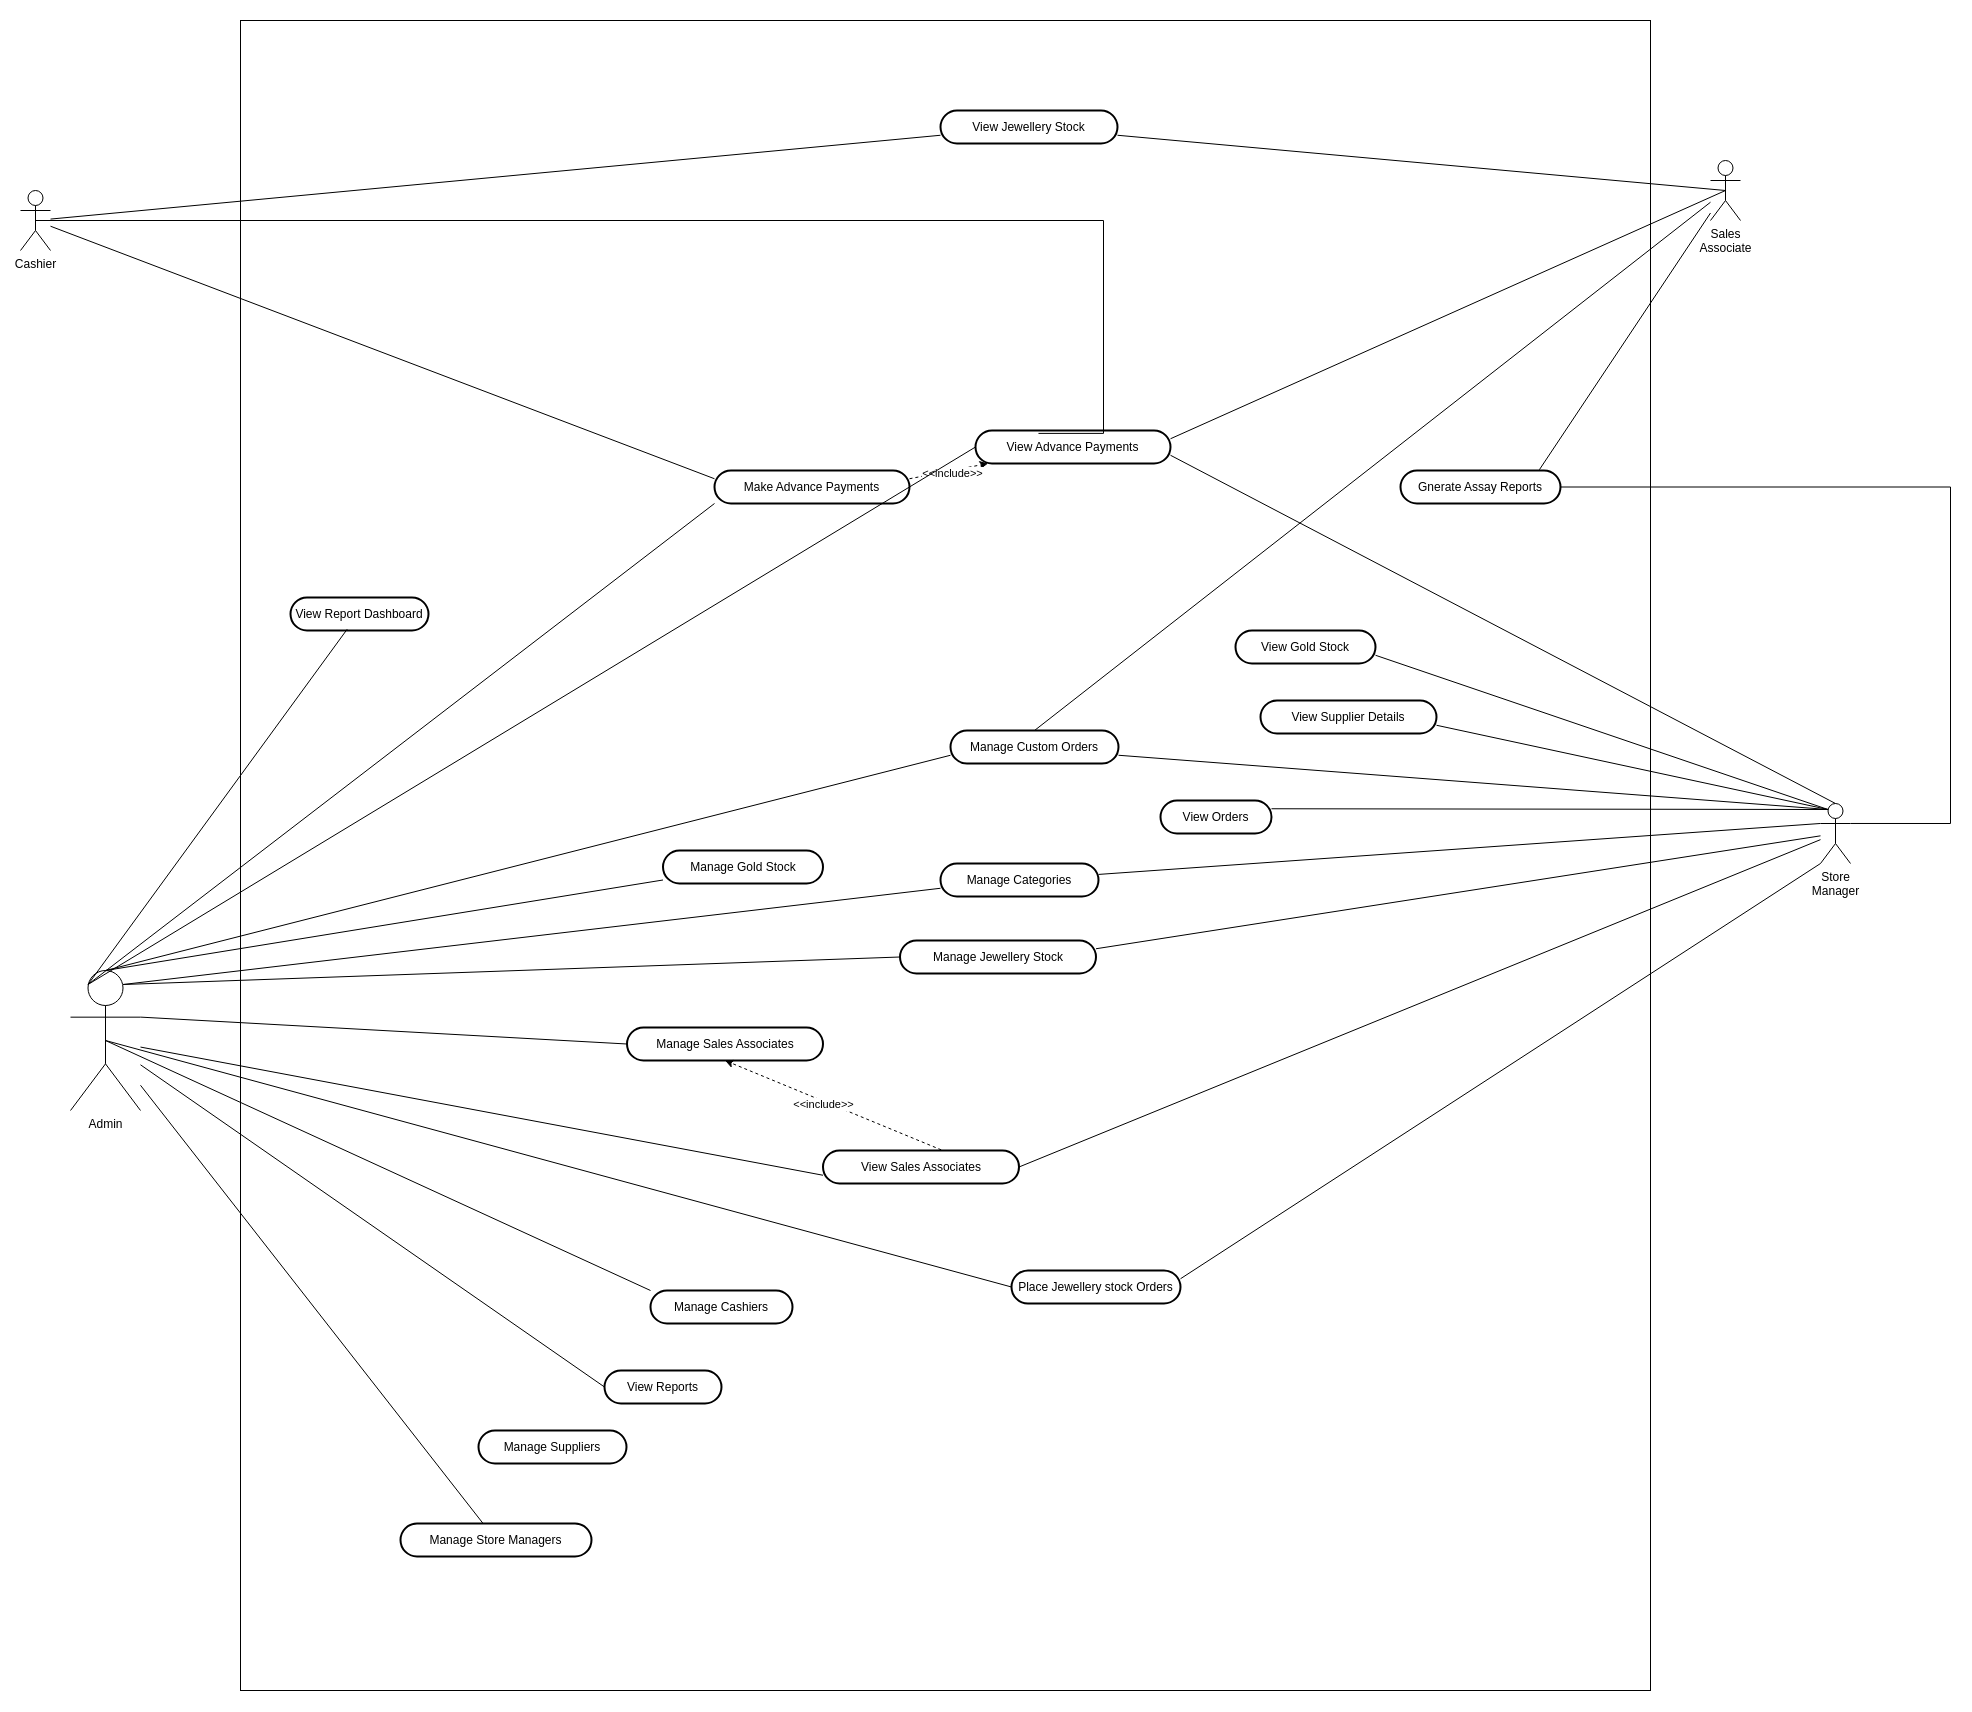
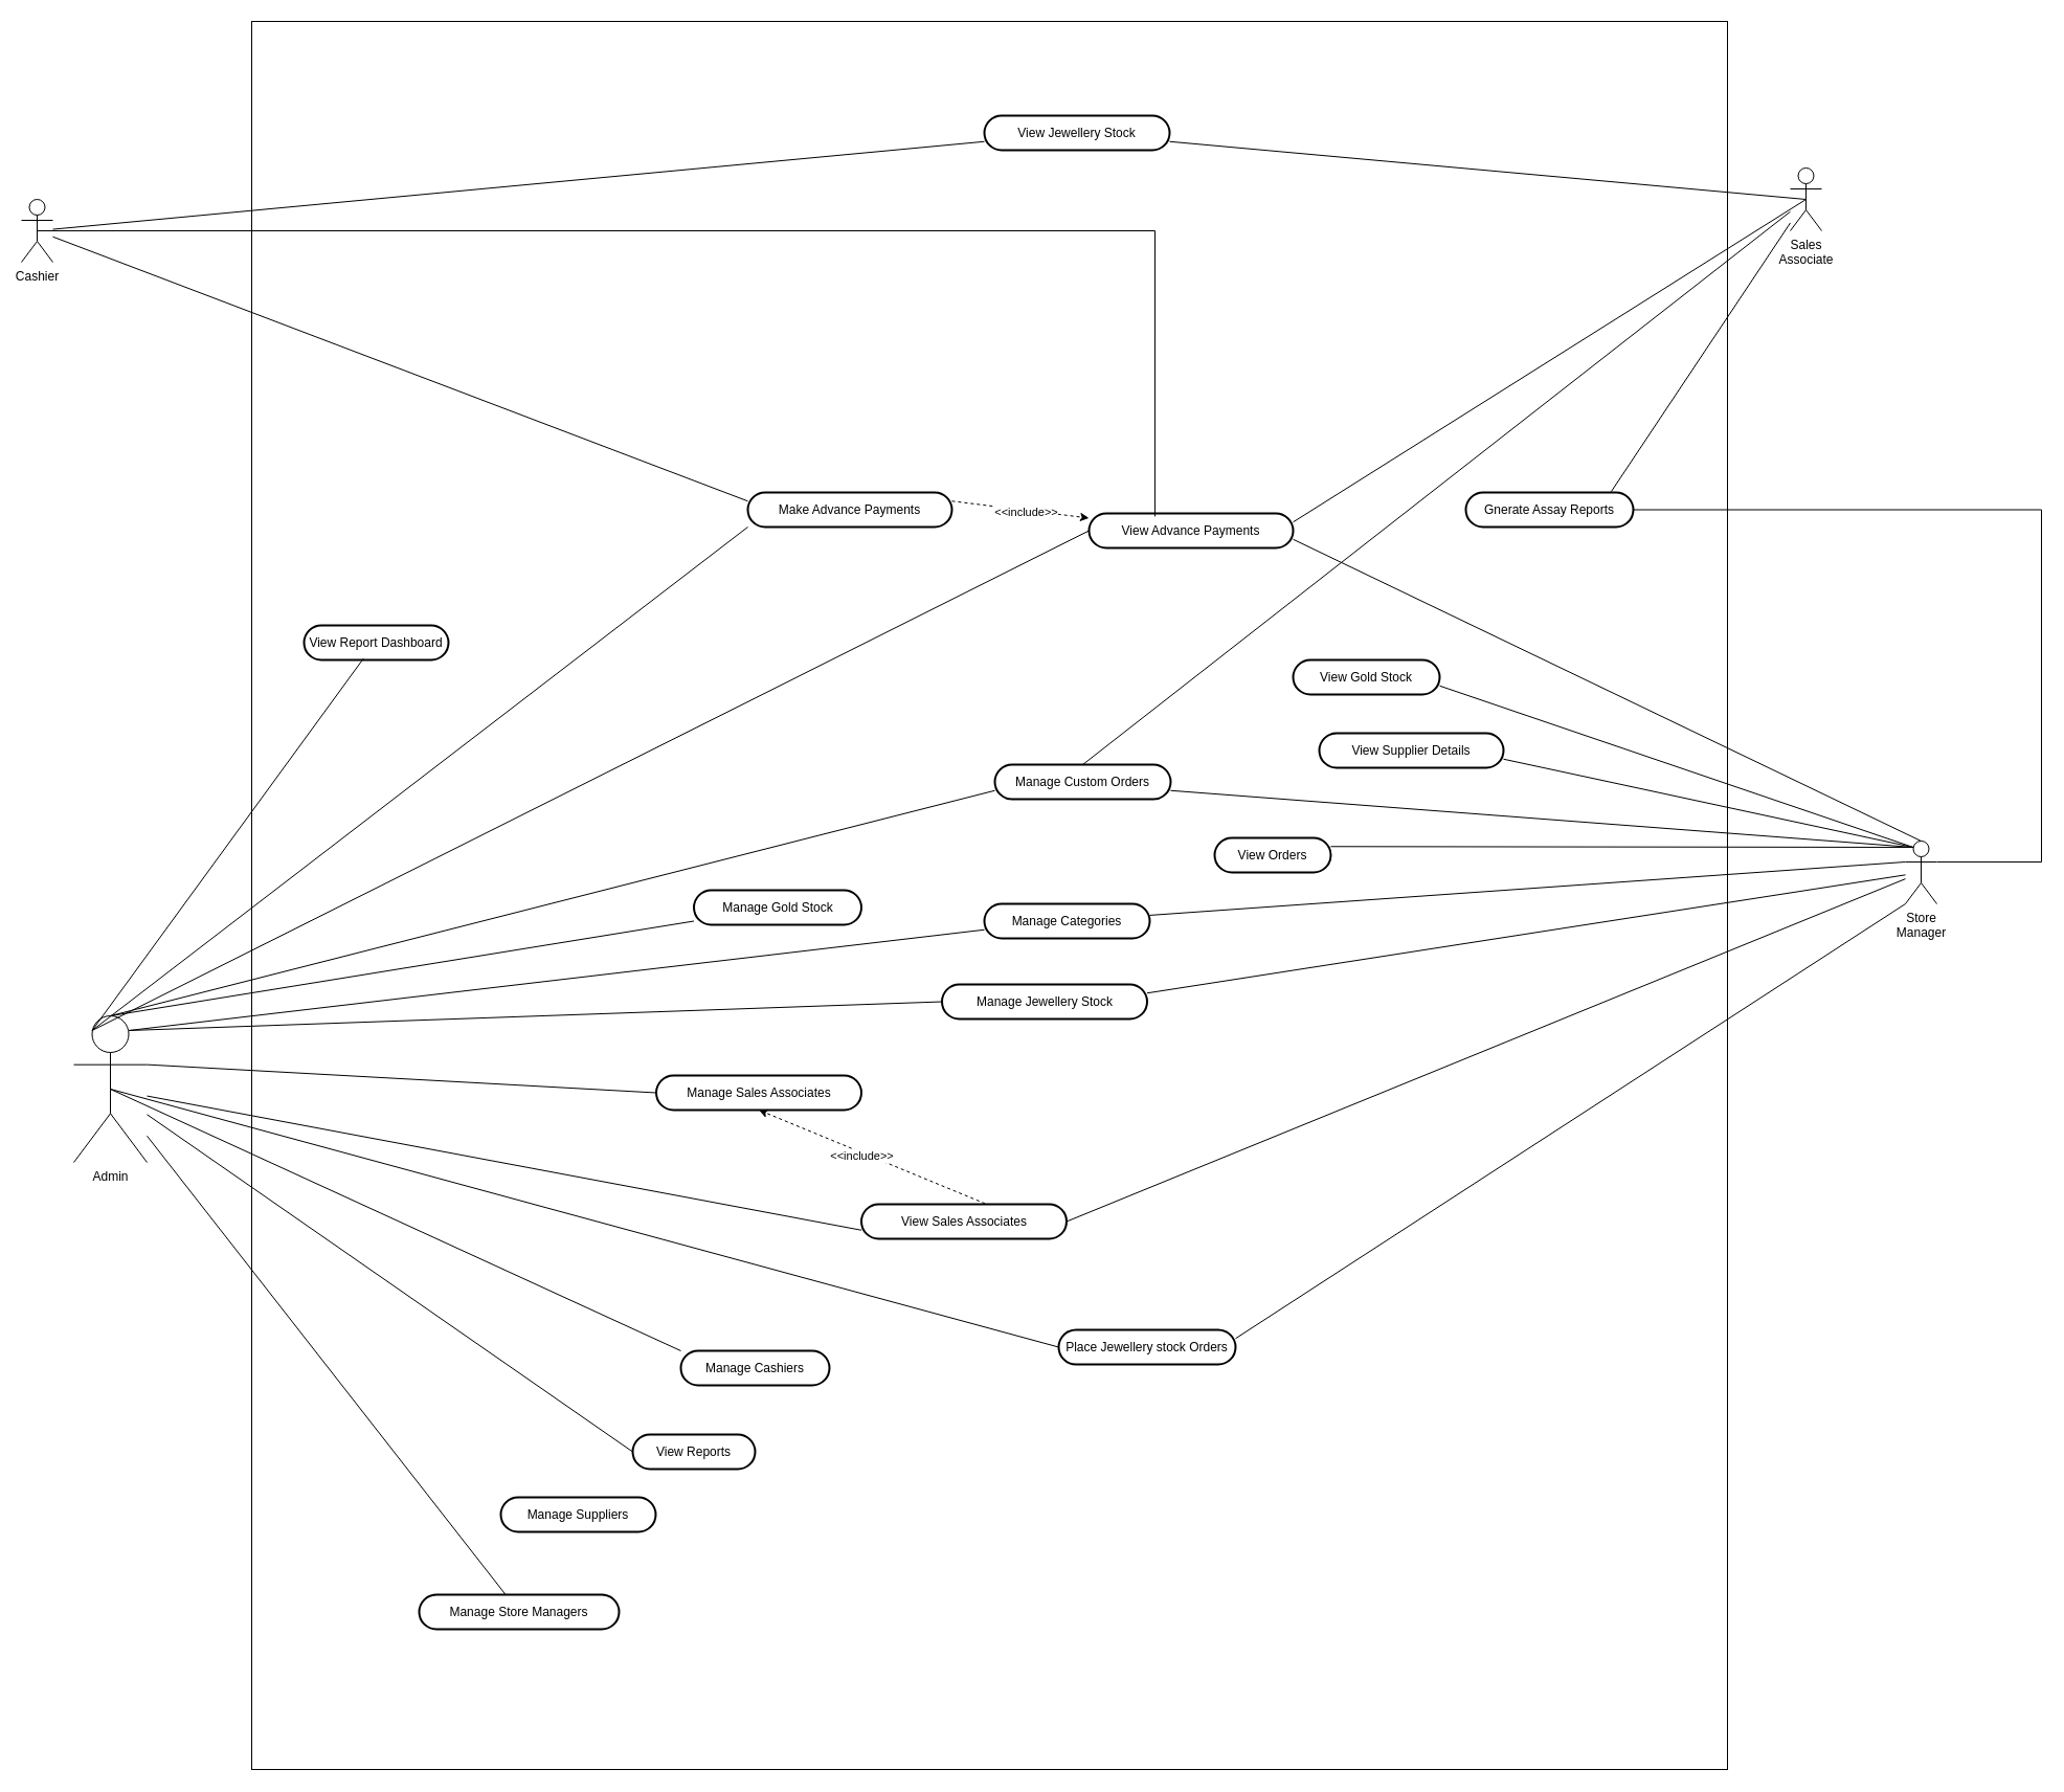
- <mxCell id="46" value="View Advance Payments" style="rounded=1;whiteSpace=wrap;arcSize=50;strokeWidth=2;" vertex="1" parent="1"><mxGeometry x="975" y="430" width="195" height="33" as="geometry" /></mxCell>
+ <mxCell id="46" value="View Advance Payments" style="rounded=1;whiteSpace=wrap;arcSize=50;strokeWidth=2;" vertex="1" parent="1"><mxGeometry x="1040" y="490" width="195" height="33" as="geometry" /></mxCell>
